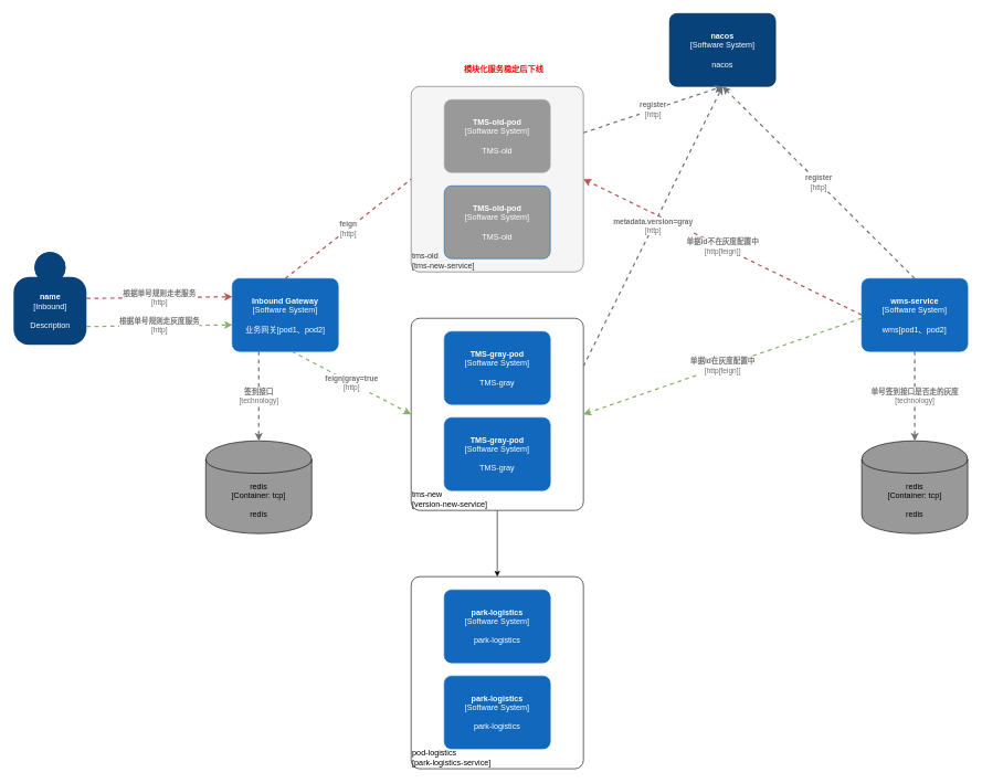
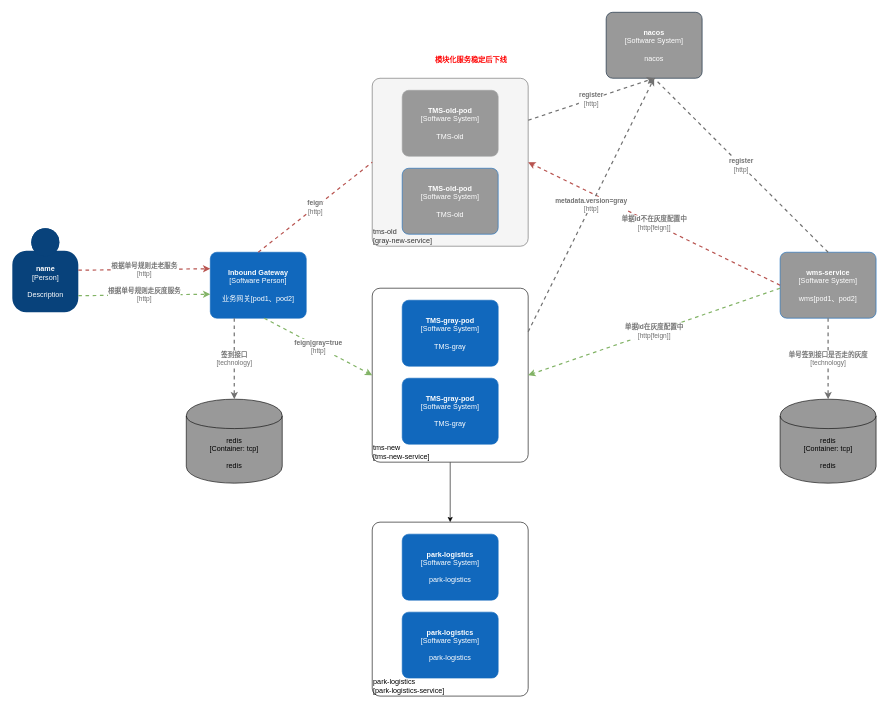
- <mxCell id="12" value="&lt;b&gt;nacos&lt;/b&gt;&lt;div&gt;[Software System]&lt;/div&gt;&lt;br&gt;&lt;div&gt;nacos&lt;/div&gt;" style="rounded=1;whiteSpace=wrap;html=1;labelBackgroundColor=none;fillColor=#08427b;fontColor=#ffffff;align=center;arcSize=10;strokeColor=#061e35;metaEdit=1;metaData={&quot;c4Type&quot;:{&quot;editable&quot;:false}};points=[[0.25,0,0],[0.5,0,0],[0.75,0,0],[1,0.25,0],[1,0.5,0],[1,0.75,0],[0.75,1,0],[0.5,1,0],[0.25,1,0],[0,0.75,0],[0,0.5,0],[0,0.25,0]];" parent="1" vertex="1"><mxGeometry x="1010" y="20" width="160" height="110.0" as="geometry" /></mxCell>
+ <mxCell id="12" value="&lt;b&gt;nacos&lt;/b&gt;&lt;div&gt;[Software System]&lt;/div&gt;&lt;br&gt;&lt;div&gt;nacos&lt;/div&gt;" style="rounded=1;whiteSpace=wrap;html=1;labelBackgroundColor=none;fillColor=#999999;fontColor=#ffffff;align=center;arcSize=10;strokeColor=#061e35;metaEdit=1;metaData={&quot;c4Type&quot;:{&quot;editable&quot;:false}};points=[[0.25,0,0],[0.5,0,0],[0.75,0,0],[1,0.25,0],[1,0.5,0],[1,0.75,0],[0.75,1,0],[0.5,1,0],[0.25,1,0],[0,0.75,0],[0,0.5,0],[0,0.25,0]];" parent="1" vertex="1"><mxGeometry x="1010" y="20" width="160" height="110.0" as="geometry" /></mxCell>
- <mxCell id="29" value="模块化服务稳定后下线" style="text;html=1;strokeColor=none;fillColor=none;align=center;verticalAlign=middle;whiteSpace=wrap;rounded=0;fontStyle=1;fontColor=#ff0000;" vertex="1" parent="1"><mxGeometry x="680" y="90" width="160" height="30" as="geometry" /></mxCell>
+ <mxCell id="29" value="模块化服务稳定后下线" style="text;html=1;strokeColor=none;fillColor=none;align=center;verticalAlign=middle;whiteSpace=wrap;rounded=0;fontStyle=1;fontColor=#ff0000;" vertex="1" parent="1"><mxGeometry x="705" y="85" width="160" height="30" as="geometry" /></mxCell>
- <mxCell id="18" value="&lt;div style=&quot;text-align: left&quot;&gt;&lt;div style=&quot;text-align: center&quot;&gt;&lt;b&gt;register&lt;/b&gt;&lt;/div&gt;&lt;div style=&quot;text-align: center&quot;&gt;[http]&lt;/div&gt;&lt;/div&gt;" style="edgeStyle=none;rounded=0;html=1;entryX=0.5;entryY=1;jettySize=auto;orthogonalLoop=1;strokeColor=#707070;strokeWidth=2;fontColor=#707070;jumpStyle=none;dashed=1;metaEdit=1;metaData={&quot;c4Type&quot;:{&quot;editable&quot;:false}};exitX=0.5;exitY=0;exitDx=0;exitDy=0;exitPerimeter=0;entryDx=0;entryDy=0;entryPerimeter=0;" parent="1" source="13" target="12" edge="1"><mxGeometry width="160" relative="1" as="geometry"><mxPoint x="1400" y="310" as="sourcePoint" /><mxPoint x="1560" y="310" as="targetPoint" /></mxGeometry></mxCell>
+ <mxCell id="18" value="&lt;div style=&quot;text-align: left&quot;&gt;&lt;div style=&quot;text-align: center&quot;&gt;&lt;b&gt;register&lt;/b&gt;&lt;/div&gt;&lt;div style=&quot;text-align: center&quot;&gt;[http]&lt;/div&gt;&lt;/div&gt;" style="edgeStyle=none;rounded=0;html=1;entryX=0.5;entryY=1;jettySize=auto;orthogonalLoop=1;strokeColor=#707070;strokeWidth=2;fontColor=#707070;jumpStyle=none;dashed=1;metaEdit=1;metaData={&quot;c4Type&quot;:{&quot;editable&quot;:false}};exitX=0.5;exitY=0;exitDx=0;exitDy=0;exitPerimeter=0;entryDx=0;entryDy=0;entryPerimeter=0;endArrow=none;" parent="1" source="13" target="12" edge="1"><mxGeometry width="160" relative="1" as="geometry"><mxPoint x="1400" y="310" as="sourcePoint" /><mxPoint x="1560" y="310" as="targetPoint" /></mxGeometry></mxCell>
- <mxCell id="4" value="&lt;div style=&quot;text-align: left&quot;&gt;tms-old&lt;/div&gt;&lt;div style=&quot;text-align: left&quot;&gt;[tms-new-service]&lt;/div&gt;" style="rounded=1;whiteSpace=wrap;html=1;labelBackgroundColor=none;fillColor=#f5f5f5;fontColor=#333333;align=left;arcSize=5;strokeColor=#666666;verticalAlign=bottom;metaEdit=1;metaData={&quot;c4Type&quot;:{&quot;editable&quot;:false}};points=[[0.25,0,0],[0.5,0,0],[0.75,0,0],[1,0.25,0],[1,0.5,0],[1,0.75,0],[0.75,1,0],[0.5,1,0],[0.25,1,0],[0,0.75,0],[0,0.5,0],[0,0.25,0]];" parent="1" vertex="1"><mxGeometry x="620" y="130" width="260" height="280" as="geometry" /></mxCell>
+ <mxCell id="4" value="&lt;div style=&quot;text-align: left&quot;&gt;tms-old&lt;/div&gt;&lt;div style=&quot;text-align: left&quot;&gt;[gray-new-service]&lt;/div&gt;" style="rounded=1;whiteSpace=wrap;html=1;labelBackgroundColor=none;fillColor=#f5f5f5;fontColor=#333333;align=left;arcSize=5;strokeColor=#666666;verticalAlign=bottom;metaEdit=1;metaData={&quot;c4Type&quot;:{&quot;editable&quot;:false}};points=[[0.25,0,0],[0.5,0,0],[0.75,0,0],[1,0.25,0],[1,0.5,0],[1,0.75,0],[0.75,1,0],[0.5,1,0],[0.25,1,0],[0,0.75,0],[0,0.5,0],[0,0.25,0]];" parent="1" vertex="1"><mxGeometry x="620" y="130" width="260" height="280" as="geometry" /></mxCell>
- <mxCell id="14" value="&lt;b&gt;name&lt;/b&gt;&lt;div&gt;[Inbound]&lt;/div&gt;&lt;br&gt;&lt;div&gt;Description&lt;/div&gt;" style="html=1;dashed=0;whitespace=wrap;fillColor=#08427b;strokeColor=none;fontColor=#ffffff;shape=mxgraph.c4.person;align=center;metaEdit=1;points=[[0.5,0,0],[1,0.5,0],[1,0.75,0],[0.75,1,0],[0.5,1,0],[0.25,1,0],[0,0.75,0],[0,0.5,0]];metaData={&quot;c4Type&quot;:{&quot;editable&quot;:false}};" parent="1" vertex="1"><mxGeometry x="20" y="380" width="110.0" height="140" as="geometry" /></mxCell>
+ <mxCell id="14" value="&lt;b&gt;name&lt;/b&gt;&lt;div&gt;[Person]&lt;/div&gt;&lt;br&gt;&lt;div&gt;Description&lt;/div&gt;" style="html=1;dashed=0;whitespace=wrap;fillColor=#08427b;strokeColor=none;fontColor=#ffffff;shape=mxgraph.c4.person;align=center;metaEdit=1;points=[[0.5,0,0],[1,0.5,0],[1,0.75,0],[0.75,1,0],[0.5,1,0],[0.25,1,0],[0,0.75,0],[0,0.5,0]];metaData={&quot;c4Type&quot;:{&quot;editable&quot;:false}};" parent="1" vertex="1"><mxGeometry x="20" y="380" width="110.0" height="140" as="geometry" /></mxCell>
- <mxCell id="5" value="&lt;b&gt;Inbound Gateway&lt;/b&gt;&lt;div&gt;[Software System]&lt;/div&gt;&lt;br&gt;&lt;div&gt;业务网关[pod1、pod2]&lt;/div&gt;" style="rounded=1;whiteSpace=wrap;html=1;labelBackgroundColor=none;fillColor=#1168BD;fontColor=#ffffff;align=center;arcSize=10;strokeColor=#1168BD;metaEdit=1;metaData={&quot;c4Type&quot;:{&quot;editable&quot;:false}};points=[[0.25,0,0],[0.5,0,0],[0.75,0,0],[1,0.25,0],[1,0.5,0],[1,0.75,0],[0.75,1,0],[0.5,1,0],[0.25,1,0],[0,0.75,0],[0,0.5,0],[0,0.25,0]];" parent="1" vertex="1"><mxGeometry x="350" y="420" width="160" height="110.0" as="geometry" /></mxCell>
+ <mxCell id="5" value="&lt;b&gt;Inbound Gateway&lt;/b&gt;&lt;div&gt;[Software Person]&lt;/div&gt;&lt;br&gt;&lt;div&gt;业务网关[pod1、pod2]&lt;/div&gt;" style="rounded=1;whiteSpace=wrap;html=1;labelBackgroundColor=none;fillColor=#1168BD;fontColor=#ffffff;align=center;arcSize=10;strokeColor=#1168BD;metaEdit=1;metaData={&quot;c4Type&quot;:{&quot;editable&quot;:false}};points=[[0.25,0,0],[0.5,0,0],[0.75,0,0],[1,0.25,0],[1,0.5,0],[1,0.75,0],[0.75,1,0],[0.5,1,0],[0.25,1,0],[0,0.75,0],[0,0.5,0],[0,0.25,0]];" parent="1" vertex="1"><mxGeometry x="350" y="420" width="160" height="110.0" as="geometry" /></mxCell>
- <mxCell id="13" value="&lt;b&gt;wms-service&lt;/b&gt;&lt;div&gt;[Software System]&lt;/div&gt;&lt;br&gt;&lt;div&gt;wms[pod1、pod2]&lt;/div&gt;" style="rounded=1;whiteSpace=wrap;html=1;labelBackgroundColor=none;fillColor=#1168BD;fontColor=#ffffff;align=center;arcSize=10;strokeColor=#1168BD;metaEdit=1;metaData={&quot;c4Type&quot;:{&quot;editable&quot;:false}};points=[[0.25,0,0],[0.5,0,0],[0.75,0,0],[1,0.25,0],[1,0.5,0],[1,0.75,0],[0.75,1,0],[0.5,1,0],[0.25,1,0],[0,0.75,0],[0,0.5,0],[0,0.25,0]];" parent="1" vertex="1"><mxGeometry x="1300" y="420" width="160" height="110.0" as="geometry" /></mxCell>
+ <mxCell id="13" value="&lt;b&gt;wms-service&lt;/b&gt;&lt;div&gt;[Software System]&lt;/div&gt;&lt;br&gt;&lt;div&gt;wms[pod1、pod2]&lt;/div&gt;" style="rounded=1;whiteSpace=wrap;html=1;labelBackgroundColor=none;fillColor=#999999;fontColor=#ffffff;align=center;arcSize=10;strokeColor=#1168BD;metaEdit=1;metaData={&quot;c4Type&quot;:{&quot;editable&quot;:false}};points=[[0.25,0,0],[0.5,0,0],[0.75,0,0],[1,0.25,0],[1,0.5,0],[1,0.75,0],[0.75,1,0],[0.5,1,0],[0.25,1,0],[0,0.75,0],[0,0.5,0],[0,0.25,0]];" parent="1" vertex="1"><mxGeometry x="1300" y="420" width="160" height="110.0" as="geometry" /></mxCell>
- <mxCell id="3" value="&lt;div style=&quot;text-align: left&quot;&gt;tms-new&lt;/div&gt;&lt;div style=&quot;text-align: left&quot;&gt;[version-new-service]&lt;/div&gt;" style="rounded=1;whiteSpace=wrap;html=1;labelBackgroundColor=none;fillColor=#ffffff;fontColor=#000000;align=left;arcSize=5;strokeColor=#000000;verticalAlign=bottom;metaEdit=1;metaData={&quot;c4Type&quot;:{&quot;editable&quot;:false}};points=[[0.25,0,0],[0.5,0,0],[0.75,0,0],[1,0.25,0],[1,0.5,0],[1,0.75,0],[0.75,1,0],[0.5,1,0],[0.25,1,0],[0,0.75,0],[0,0.5,0],[0,0.25,0]];" parent="1" vertex="1"><mxGeometry x="620" y="480" width="260" height="290" as="geometry" /></mxCell>
+ <mxCell id="3" value="&lt;div style=&quot;text-align: left&quot;&gt;tms-new&lt;/div&gt;&lt;div style=&quot;text-align: left&quot;&gt;[tms-new-service]&lt;/div&gt;" style="rounded=1;whiteSpace=wrap;html=1;labelBackgroundColor=none;fillColor=#ffffff;fontColor=#000000;align=left;arcSize=5;strokeColor=#000000;verticalAlign=bottom;metaEdit=1;metaData={&quot;c4Type&quot;:{&quot;editable&quot;:false}};points=[[0.25,0,0],[0.5,0,0],[0.75,0,0],[1,0.25,0],[1,0.5,0],[1,0.75,0],[0.75,1,0],[0.5,1,0],[0.25,1,0],[0,0.75,0],[0,0.5,0],[0,0.25,0]];" parent="1" vertex="1"><mxGeometry x="620" y="480" width="260" height="290" as="geometry" /></mxCell>
- <mxCell id="26" value="&lt;div style=&quot;text-align: left&quot;&gt;pod-logistics&lt;/div&gt;&lt;div style=&quot;text-align: left&quot;&gt;[park-logistics-service]&lt;/div&gt;" style="rounded=1;whiteSpace=wrap;html=1;labelBackgroundColor=none;fillColor=#ffffff;fontColor=#000000;align=left;arcSize=5;strokeColor=#000000;verticalAlign=bottom;metaEdit=1;metaData={&quot;c4Type&quot;:{&quot;editable&quot;:false}};points=[[0.25,0,0],[0.5,0,0],[0.75,0,0],[1,0.25,0],[1,0.5,0],[1,0.75,0],[0.75,1,0],[0.5,1,0],[0.25,1,0],[0,0.75,0],[0,0.5,0],[0,0.25,0]];" vertex="1" parent="1"><mxGeometry x="620" y="870" width="260" height="290" as="geometry" /></mxCell>
+ <mxCell id="26" value="&lt;div style=&quot;text-align: left&quot;&gt;park-logistics&lt;/div&gt;&lt;div style=&quot;text-align: left&quot;&gt;[park-logistics-service]&lt;/div&gt;" style="rounded=1;whiteSpace=wrap;html=1;labelBackgroundColor=none;fillColor=#ffffff;fontColor=#000000;align=left;arcSize=5;strokeColor=#000000;verticalAlign=bottom;metaEdit=1;metaData={&quot;c4Type&quot;:{&quot;editable&quot;:false}};points=[[0.25,0,0],[0.5,0,0],[0.75,0,0],[1,0.25,0],[1,0.5,0],[1,0.75,0],[0.75,1,0],[0.5,1,0],[0.25,1,0],[0,0.75,0],[0,0.5,0],[0,0.25,0]];" vertex="1" parent="1"><mxGeometry x="620" y="870" width="260" height="290" as="geometry" /></mxCell>
